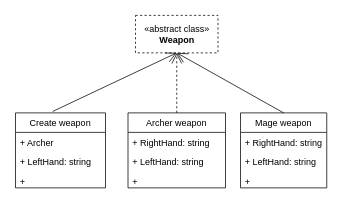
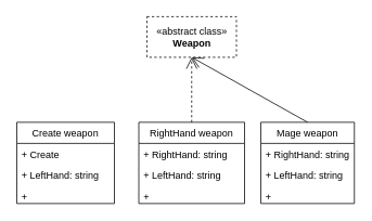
- <mxCell id="15" value="" style="endArrow=open;endFill=1;endSize=12;html=1;exitX=0.413;exitY=-0.019;exitDx=0;exitDy=0;exitPerimeter=0;entryX=0.5;entryY=1;entryDx=0;entryDy=0;" parent="1" source="3" target="2" edge="1"><mxGeometry width="160" relative="1" as="geometry"><mxPoint x="70" y="120" as="sourcePoint" /><mxPoint x="230" y="120" as="targetPoint" /></mxGeometry></mxCell>
- <mxCell id="7" value="Archer weapon" style="swimlane;fontStyle=0;childLayout=stackLayout;horizontal=1;startSize=26;fillColor=none;horizontalStack=0;resizeParent=1;resizeParentMax=0;resizeLast=0;collapsible=1;marginBottom=0;" parent="1" vertex="1"><mxGeometry x="170" y="150" width="130" height="100" as="geometry" /></mxCell>
+ <mxCell id="7" value="RightHand weapon" style="swimlane;fontStyle=0;childLayout=stackLayout;horizontal=1;startSize=26;fillColor=none;horizontalStack=0;resizeParent=1;resizeParentMax=0;resizeLast=0;collapsible=1;marginBottom=0;" parent="1" vertex="1"><mxGeometry x="170" y="150" width="130" height="100" as="geometry" /></mxCell>
- <mxCell id="4" value="+ Archer" style="text;strokeColor=none;fillColor=none;align=left;verticalAlign=top;spacingLeft=4;spacingRight=4;overflow=hidden;rotatable=0;points=[[0,0.5],[1,0.5]];portConstraint=eastwest;" parent="3" vertex="1"><mxGeometry y="26" width="120" height="26" as="geometry" /></mxCell>
+ <mxCell id="4" value="+ Create" style="text;strokeColor=none;fillColor=none;align=left;verticalAlign=top;spacingLeft=4;spacingRight=4;overflow=hidden;rotatable=0;points=[[0,0.5],[1,0.5]];portConstraint=eastwest;" parent="3" vertex="1"><mxGeometry y="26" width="120" height="26" as="geometry" /></mxCell>
